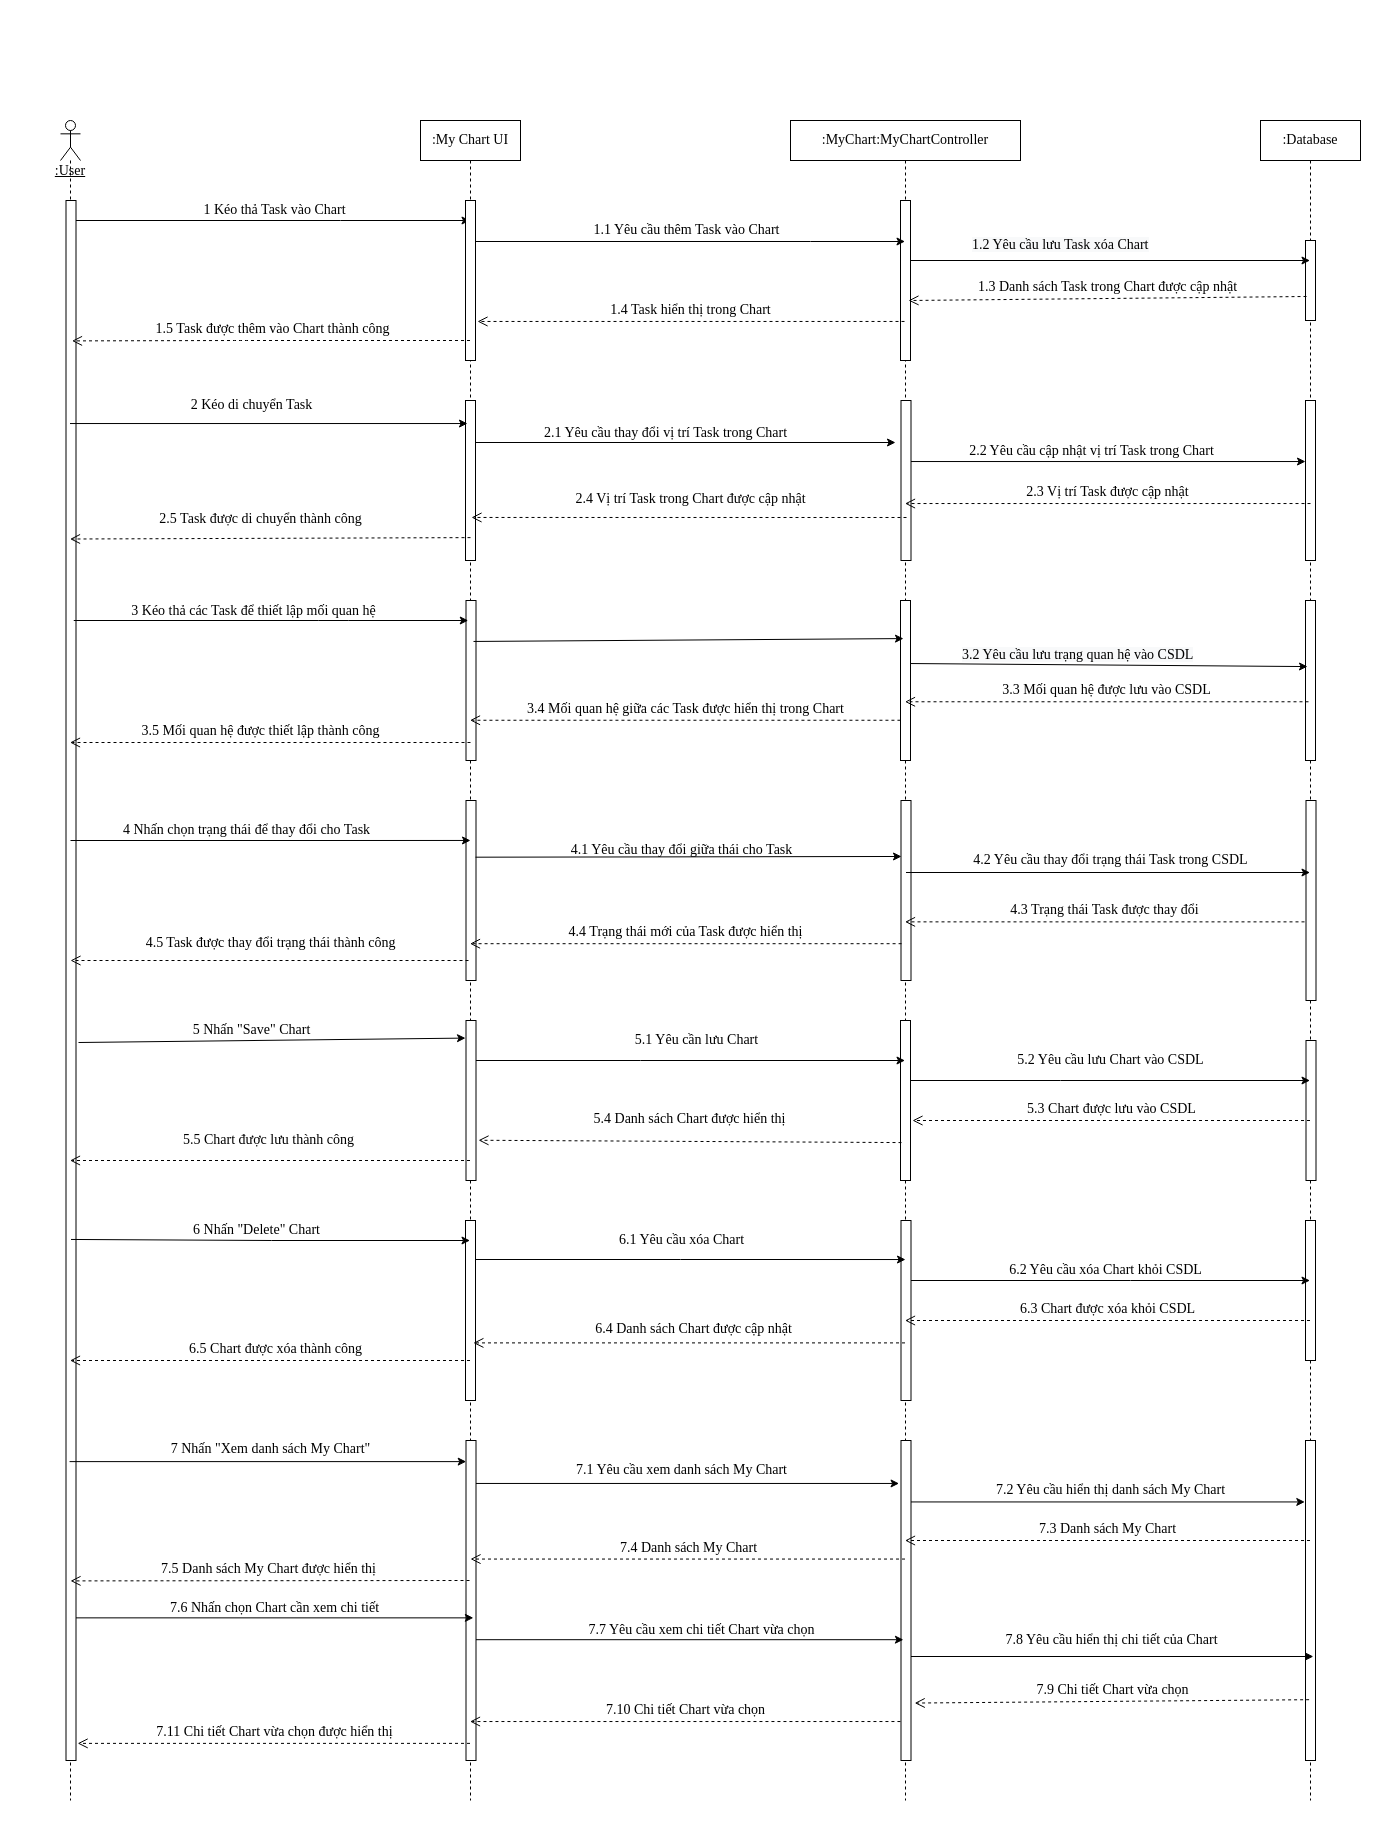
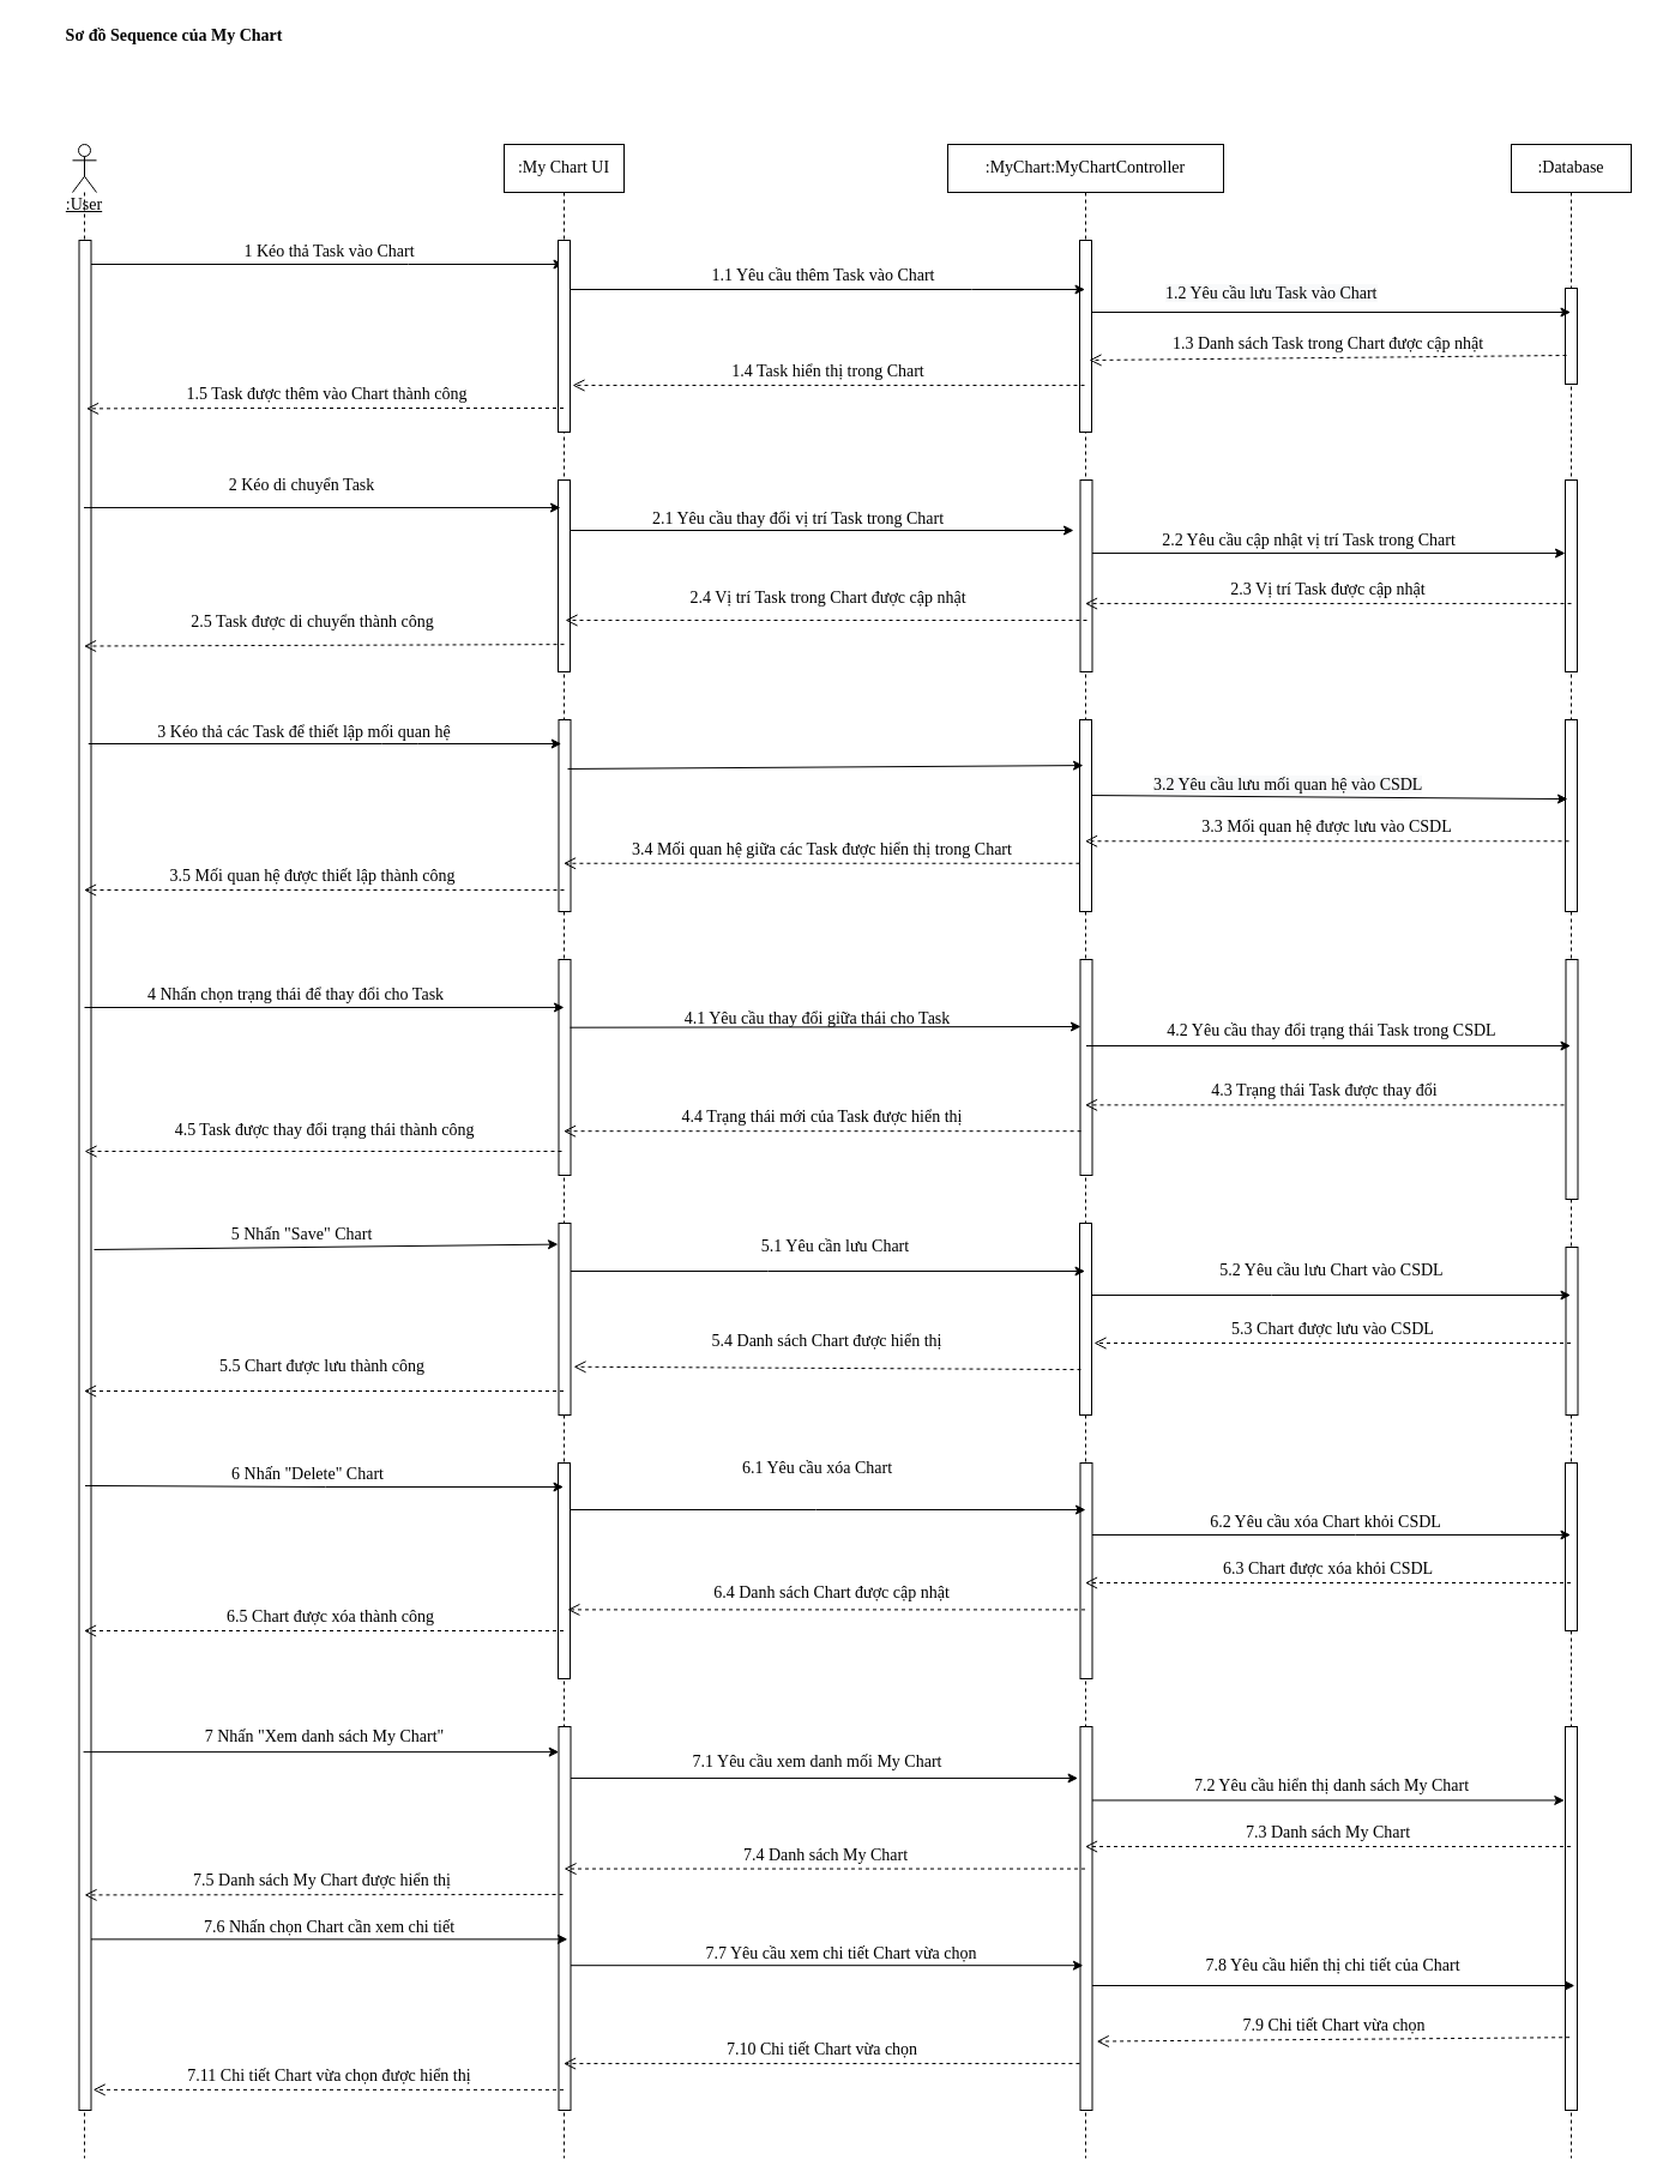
+ <mxCell id="24" value="&lt;b style=&quot;font-size: 14px&quot;&gt;Sơ đồ Sequence của My Chart&lt;/b&gt;" style="text;html=1;strokeColor=none;fillColor=none;align=center;verticalAlign=middle;whiteSpace=wrap;rounded=0;fontSize=14;fontFamily=Verdana;" parent="1" vertex="1"><mxGeometry x="20" y="20" width="250" height="20" as="geometry" /></mxCell>
- <mxCell id="49" value="&lt;span style=&quot;color: rgb(0 , 0 , 0) ; font-size: 14px ; font-style: normal ; font-weight: 400 ; letter-spacing: normal ; text-align: center ; text-indent: 0px ; text-transform: none ; word-spacing: 0px ; background-color: rgb(248 , 249 , 250) ; display: inline ; float: none&quot;&gt;1.2 Yêu cầu lưu Task xóa Chart&lt;/span&gt;" style="text;whiteSpace=wrap;html=1;fontSize=14;fontFamily=Verdana;" parent="1" vertex="1"><mxGeometry x="970" y="230" width="240" height="30" as="geometry" /></mxCell>
+ <mxCell id="49" value="&lt;span style=&quot;color: rgb(0 , 0 , 0) ; font-size: 14px ; font-style: normal ; font-weight: 400 ; letter-spacing: normal ; text-align: center ; text-indent: 0px ; text-transform: none ; word-spacing: 0px ; background-color: rgb(248 , 249 , 250) ; display: inline ; float: none&quot;&gt;1.2 Yêu cầu lưu Task vào Chart&lt;/span&gt;" style="text;whiteSpace=wrap;html=1;fontSize=14;fontFamily=Verdana;" parent="1" vertex="1"><mxGeometry x="970" y="230" width="240" height="30" as="geometry" /></mxCell>
- <mxCell id="60" value="&lt;span style=&quot;color: rgb(0 , 0 , 0) ; font-size: 14px ; font-style: normal ; font-weight: 400 ; letter-spacing: normal ; text-align: center ; text-indent: 0px ; text-transform: none ; word-spacing: 0px ; background-color: rgb(248 , 249 , 250) ; display: inline ; float: none&quot;&gt;3.2 Yêu cầu lưu trạng quan hệ vào CSDL&lt;/span&gt;" style="text;whiteSpace=wrap;html=1;fontSize=14;fontFamily=Verdana;" parent="1" vertex="1"><mxGeometry x="960" y="640" width="350" height="20" as="geometry" /></mxCell>
+ <mxCell id="60" value="&lt;span style=&quot;color: rgb(0 , 0 , 0) ; font-size: 14px ; font-style: normal ; font-weight: 400 ; letter-spacing: normal ; text-align: center ; text-indent: 0px ; text-transform: none ; word-spacing: 0px ; background-color: rgb(248 , 249 , 250) ; display: inline ; float: none&quot;&gt;3.2 Yêu cầu lưu mối quan hệ vào CSDL&lt;/span&gt;" style="text;whiteSpace=wrap;html=1;fontSize=14;fontFamily=Verdana;" parent="1" vertex="1"><mxGeometry x="960" y="640" width="350" height="20" as="geometry" /></mxCell>
- <mxCell id="66" value="6.1 Yêu cầu xóa Chart" style="text;html=1;align=center;verticalAlign=middle;resizable=0;points=[];autosize=1;fontSize=14;fontFamily=Verdana;" parent="1" vertex="1"><mxGeometry x="595.5" y="1230" width="170" height="20" as="geometry" /></mxCell>
+ <mxCell id="66" value="6.1 Yêu cầu xóa Chart" style="text;html=1;align=center;verticalAlign=middle;resizable=0;points=[];autosize=1;fontSize=14;fontFamily=Verdana;" parent="1" vertex="1"><mxGeometry x="595.5" y="1215" width="170" height="20" as="geometry" /></mxCell>
- <mxCell id="73" value="7.1 Yêu cầu xem danh sách My Chart" style="text;html=1;align=center;verticalAlign=middle;resizable=0;points=[];autosize=1;fontSize=14;fontFamily=Verdana;" parent="1" vertex="1"><mxGeometry x="540.5" y="1460" width="280" height="20" as="geometry" /></mxCell>
+ <mxCell id="73" value="7.1 Yêu cầu xem danh mối My Chart" style="text;html=1;align=center;verticalAlign=middle;resizable=0;points=[];autosize=1;fontSize=14;fontFamily=Verdana;" parent="1" vertex="1"><mxGeometry x="540.5" y="1460" width="280" height="20" as="geometry" /></mxCell>
